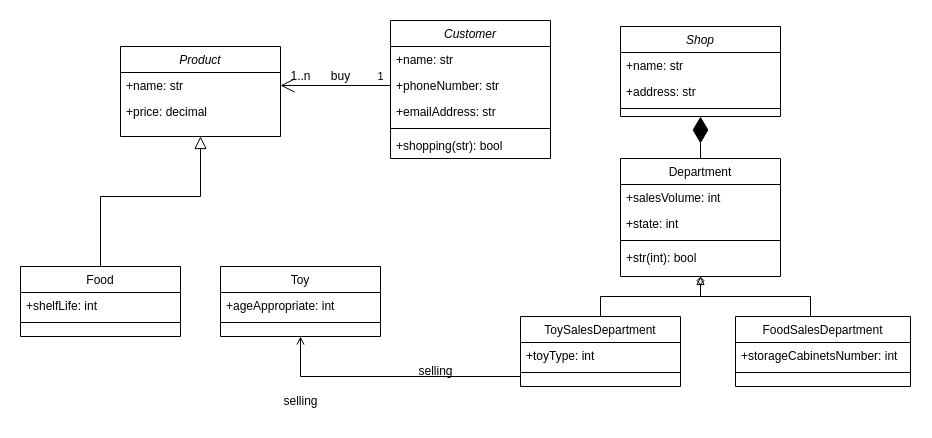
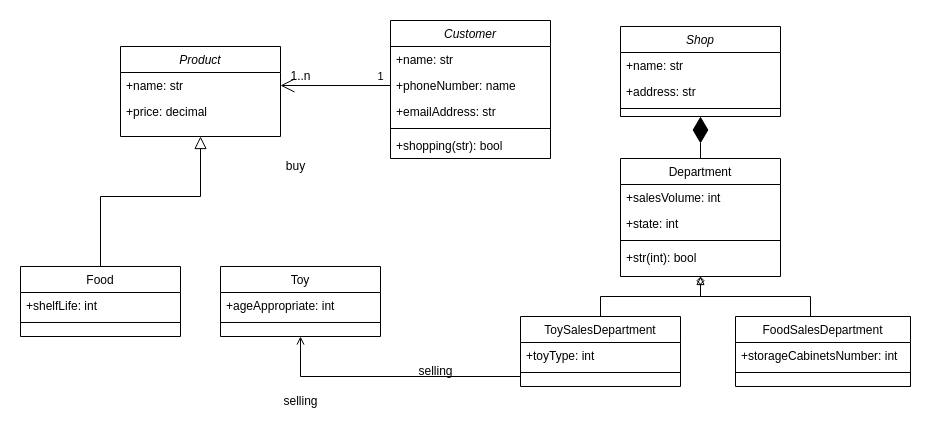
- <mxCell id="41" value="buy" style="text;html=1;align=center;verticalAlign=middle;resizable=0;points=[];autosize=1;strokeColor=none;fillColor=none;" vertex="1" parent="1"><mxGeometry x="320" y="61" width="40" height="30" as="geometry" /></mxCell>
+ <mxCell id="41" value="buy" style="text;html=1;align=center;verticalAlign=middle;resizable=0;points=[];autosize=1;strokeColor=none;fillColor=none;" vertex="1" parent="1"><mxGeometry x="275" y="151" width="40" height="30" as="geometry" /></mxCell>
- <mxCell id="18" value="+phoneNumber: str" style="text;align=left;verticalAlign=top;spacingLeft=4;spacingRight=4;overflow=hidden;rotatable=0;points=[[0,0.5],[1,0.5]];portConstraint=eastwest;rounded=0;shadow=0;html=0;" parent="16" vertex="1"><mxGeometry y="52" width="160" height="26" as="geometry" /></mxCell>
+ <mxCell id="18" value="+phoneNumber: name" style="text;align=left;verticalAlign=top;spacingLeft=4;spacingRight=4;overflow=hidden;rotatable=0;points=[[0,0.5],[1,0.5]];portConstraint=eastwest;rounded=0;shadow=0;html=0;" parent="16" vertex="1"><mxGeometry y="52" width="160" height="26" as="geometry" /></mxCell>
